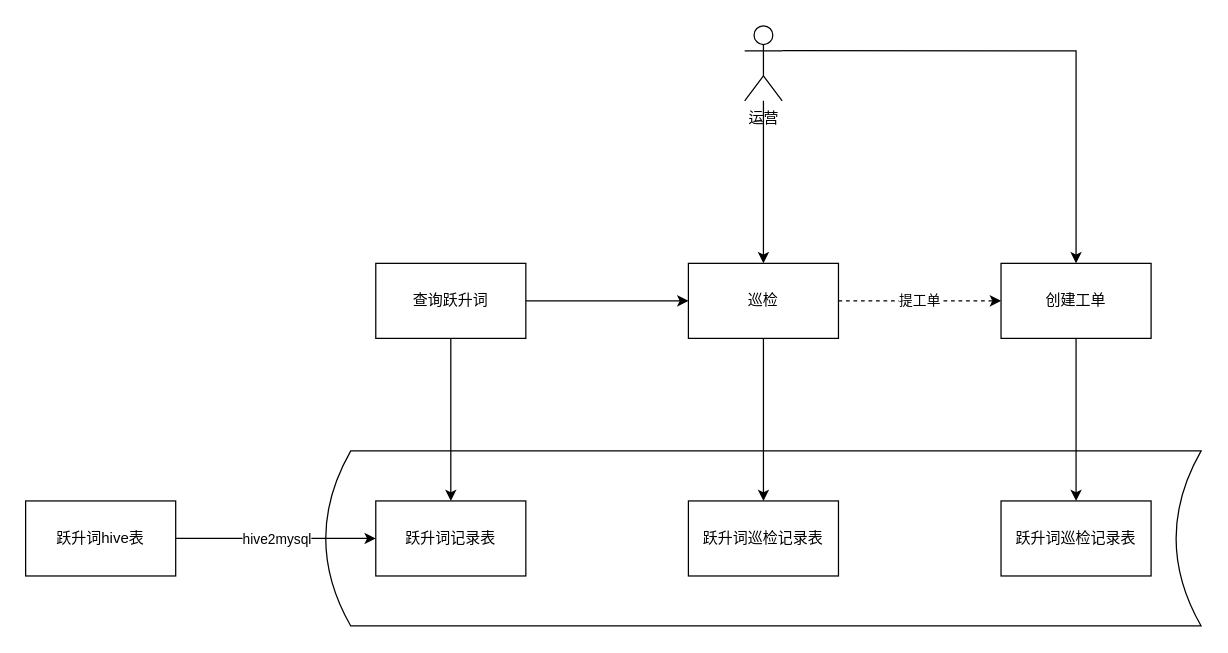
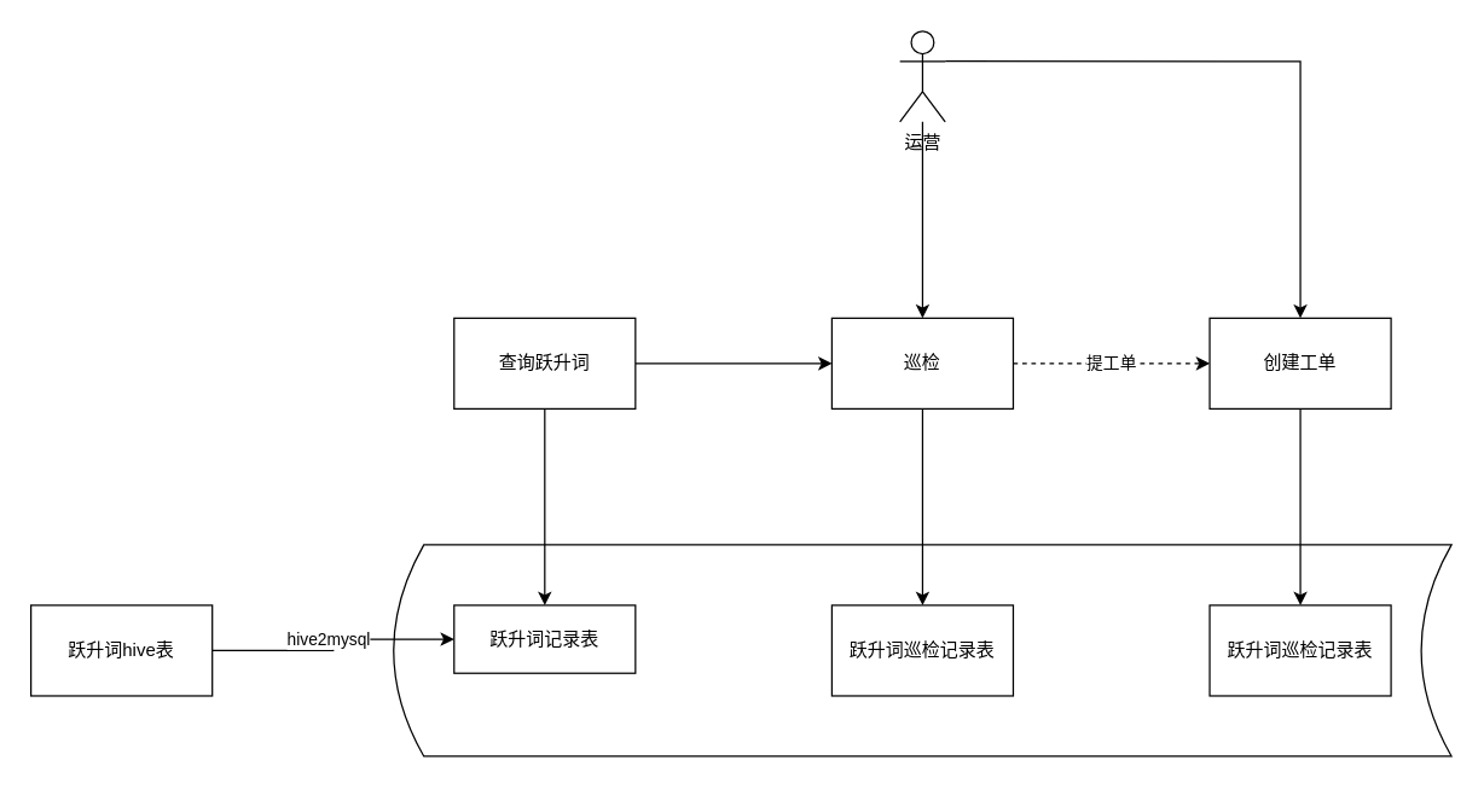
- <mxCell id="6" value="跃升词记录表" style="rounded=0;whiteSpace=wrap;html=1;" vertex="1" parent="1"><mxGeometry x="300" y="400" width="120" height="60" as="geometry" /></mxCell>
+ <mxCell id="6" value="跃升词记录表" style="rounded=0;whiteSpace=wrap;html=1;" vertex="1" parent="1"><mxGeometry x="300" y="400" width="120" height="45" as="geometry" /></mxCell>
